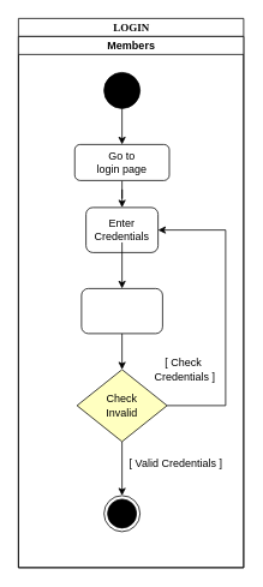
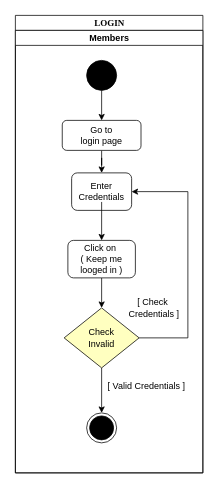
+ <mxCell id="19" value="Click on&amp;nbsp;&lt;div&gt;( Keep me looged in )&lt;/div&gt;" style="text;html=1;align=center;verticalAlign=middle;whiteSpace=wrap;rounded=0;" parent="3" vertex="1"><mxGeometry x="85" y="286.5" width="60" height="37" as="geometry" /></mxCell>
